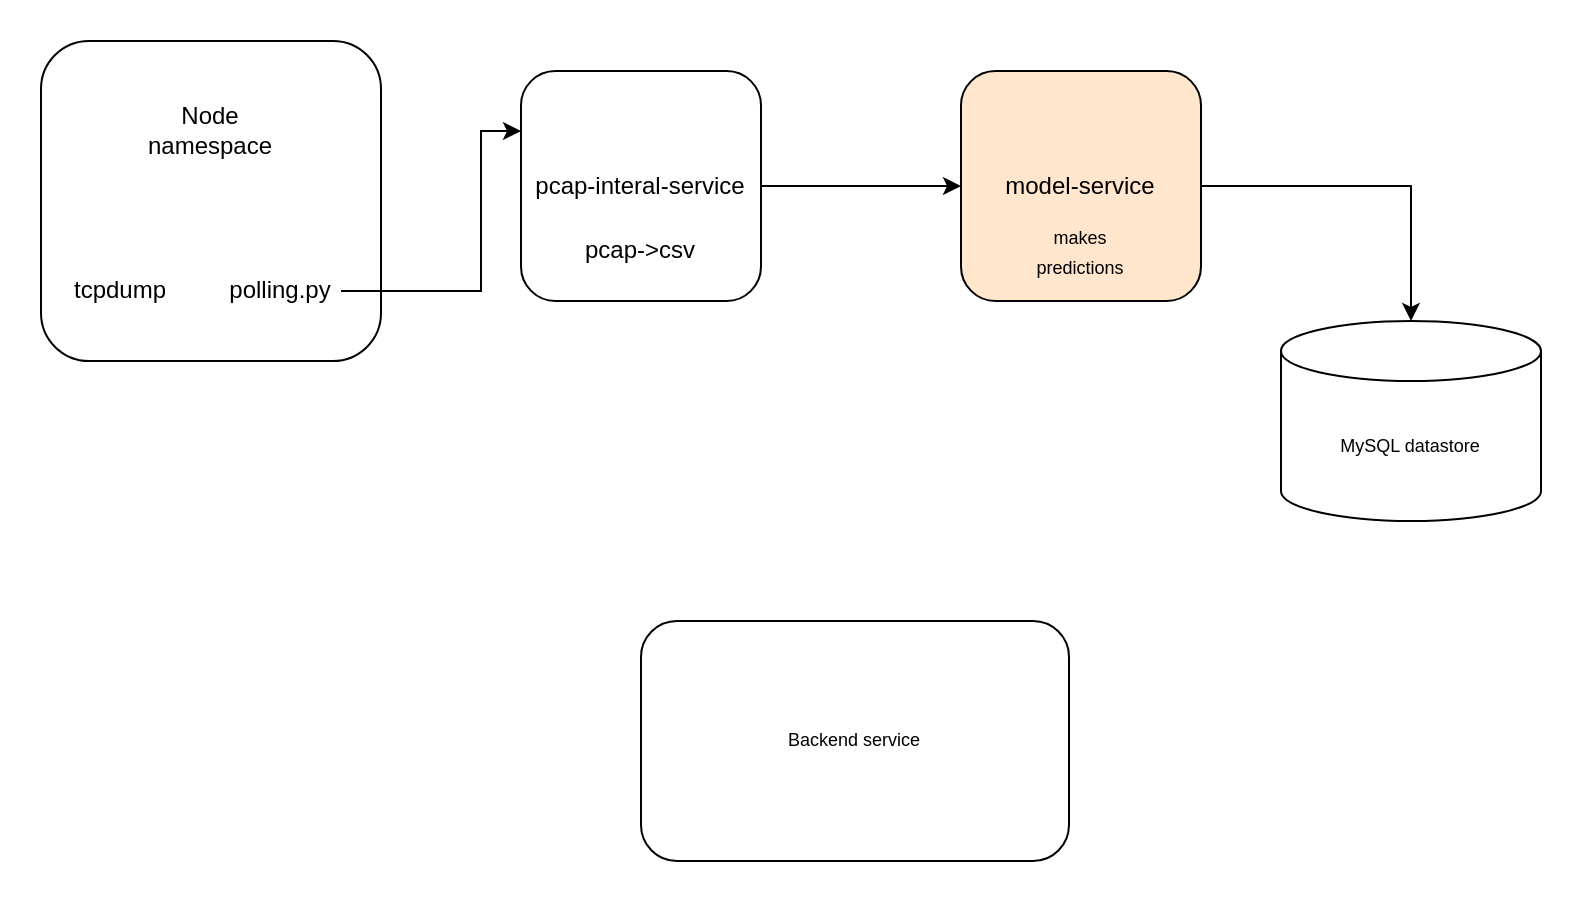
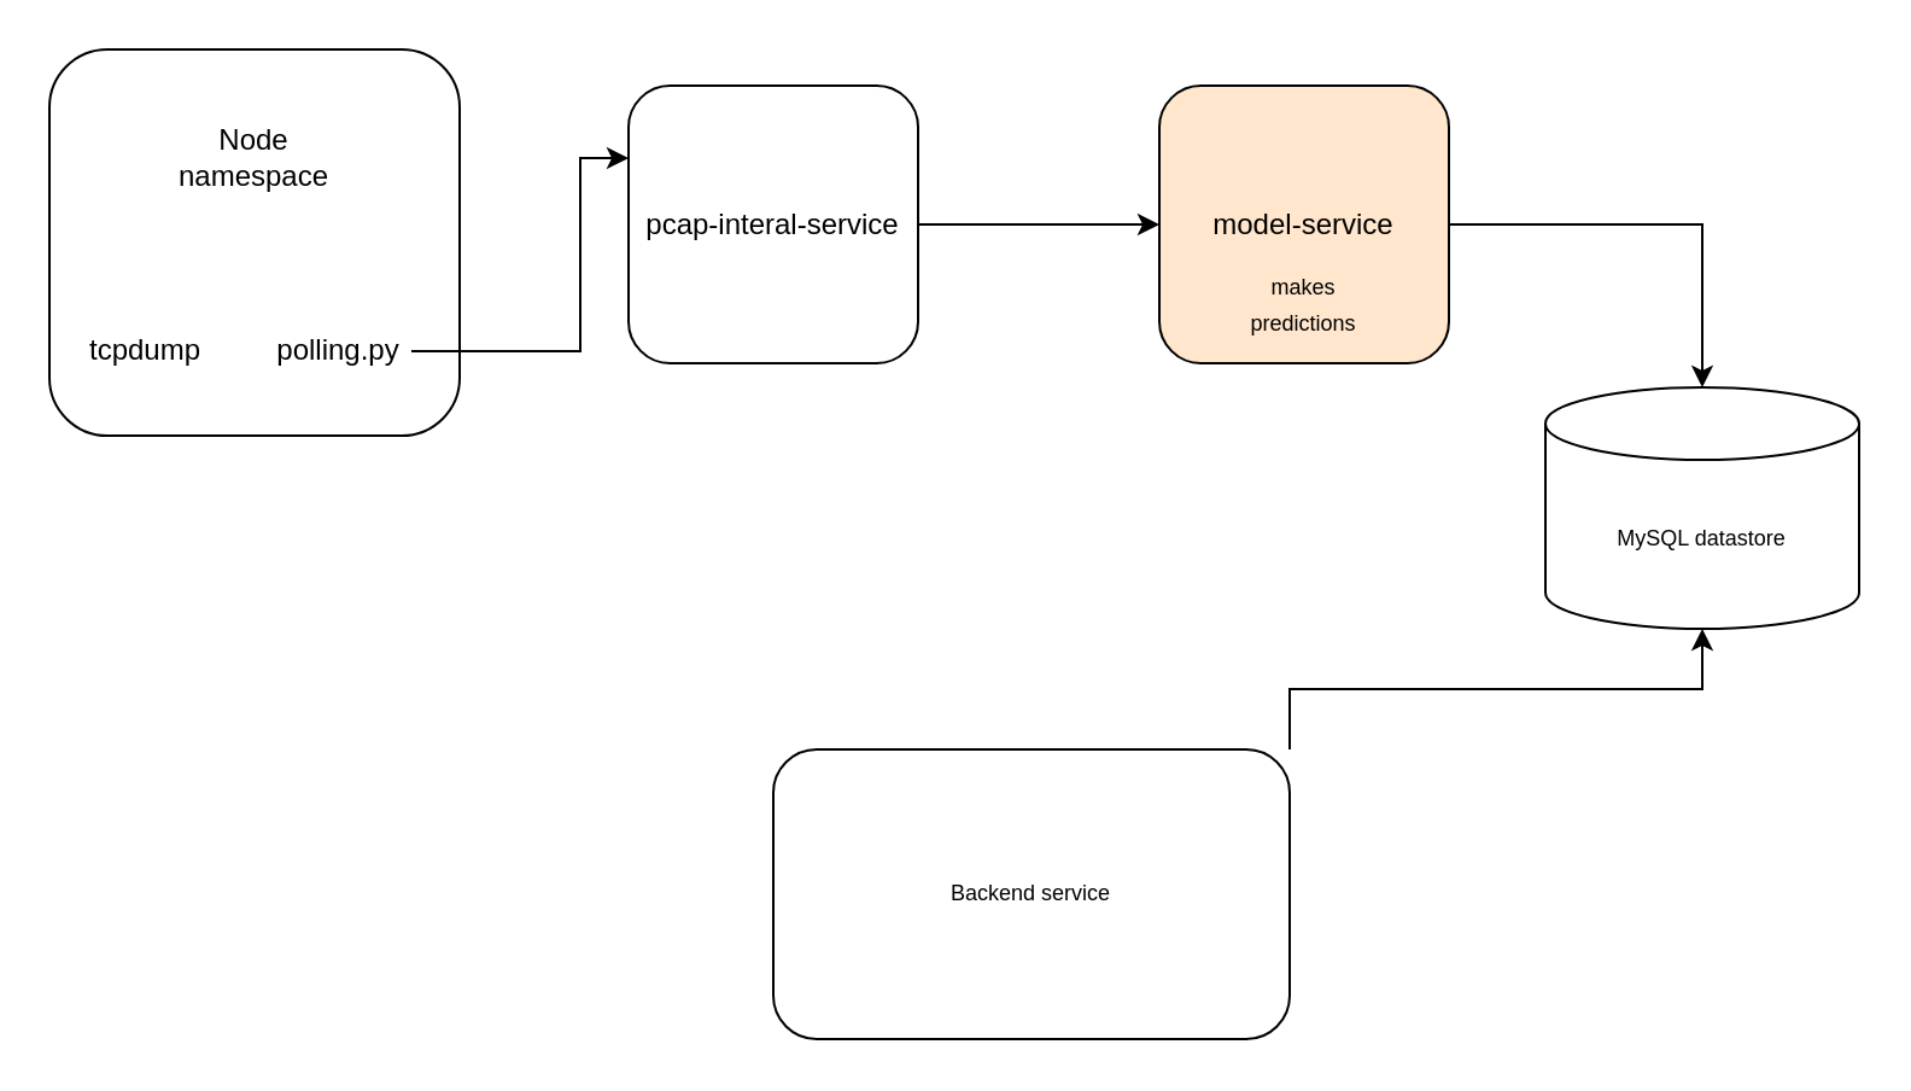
- <mxCell id="9" value="pcap-&amp;gt;csv" style="text;html=1;strokeColor=none;fillColor=none;align=center;verticalAlign=middle;whiteSpace=wrap;rounded=0;" vertex="1" parent="1"><mxGeometry x="290" y="110" width="60" height="30" as="geometry" /></mxCell>
+ <mxCell id="14" style="edgeStyle=orthogonalEdgeStyle;rounded=0;orthogonalLoop=1;jettySize=auto;html=1;exitX=1;exitY=0;exitDx=0;exitDy=0;fontSize=9;" edge="1" parent="1" source="15" target="13"><mxGeometry relative="1" as="geometry" /></mxCell>
